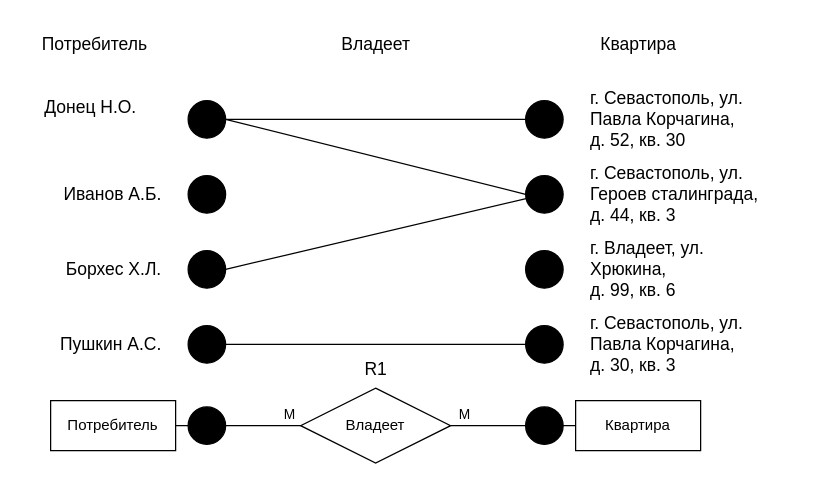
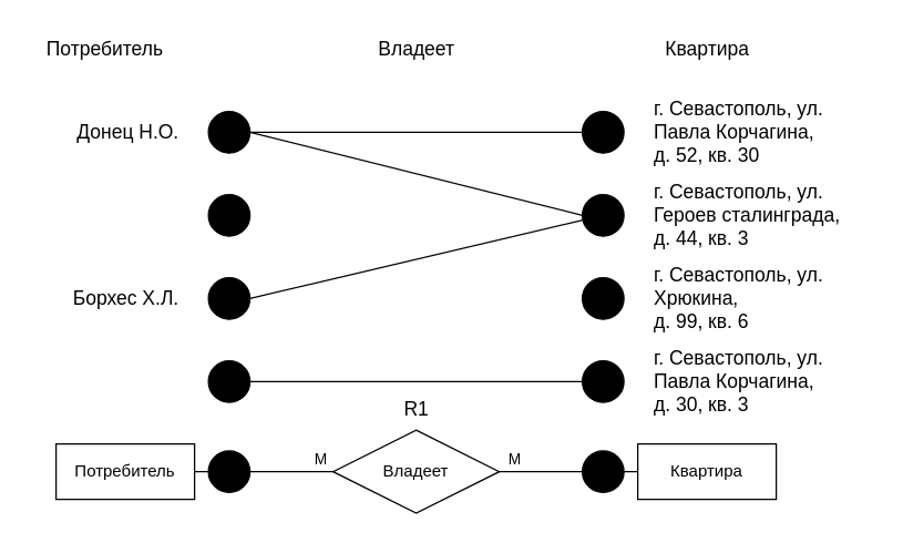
- <mxCell id="28" value="&lt;font style=&quot;font-size: 14px;&quot;&gt;Донец Н.О.&lt;/font&gt;" style="text;html=1;align=right;verticalAlign=middle;resizable=0;points=[];autosize=1;strokeColor=none;fillColor=none;" parent="1" vertex="1"><mxGeometry x="10" y="70" width="100" height="30" as="geometry" /></mxCell>
+ <mxCell id="28" value="&lt;font style=&quot;font-size: 14px;&quot;&gt;Донец Н.О.&lt;/font&gt;" style="text;html=1;align=right;verticalAlign=middle;resizable=0;points=[];autosize=1;strokeColor=none;fillColor=none;" parent="1" vertex="1"><mxGeometry x="30" y="80" width="100" height="30" as="geometry" /></mxCell>
- <mxCell id="29" value="&lt;span style=&quot;font-size: 14px;&quot;&gt;Иванов А.Б.&lt;/span&gt;" style="text;html=1;align=right;verticalAlign=middle;resizable=0;points=[];autosize=1;strokeColor=none;fillColor=none;" parent="1" vertex="1"><mxGeometry x="30" y="140" width="100" height="30" as="geometry" /></mxCell>
- <mxCell id="34" value="&lt;font style=&quot;font-size: 14px;&quot;&gt;&lt;font style=&quot;border-color: var(--border-color); font-size: 14px;&quot;&gt;г. Владеет, ул.&lt;/font&gt;&lt;br style=&quot;border-color: var(--border-color);&quot;&gt;Хрюкина,&lt;br style=&quot;border-color: var(--border-color);&quot;&gt;&lt;span style=&quot;border-color: var(--border-color);&quot;&gt;д. 99, кв. 6&lt;/span&gt;&lt;/font&gt;" style="text;html=1;align=left;verticalAlign=middle;resizable=0;points=[];autosize=1;strokeColor=none;fillColor=none;" parent="1" vertex="1"><mxGeometry x="470" y="185" width="150" height="60" as="geometry" /></mxCell>
+ <mxCell id="34" value="&lt;font style=&quot;font-size: 14px;&quot;&gt;&lt;font style=&quot;border-color: var(--border-color); font-size: 14px;&quot;&gt;г. Севастополь, ул.&lt;/font&gt;&lt;br style=&quot;border-color: var(--border-color);&quot;&gt;Хрюкина,&lt;br style=&quot;border-color: var(--border-color);&quot;&gt;&lt;span style=&quot;border-color: var(--border-color);&quot;&gt;д. 99, кв. 6&lt;/span&gt;&lt;/font&gt;" style="text;html=1;align=left;verticalAlign=middle;resizable=0;points=[];autosize=1;strokeColor=none;fillColor=none;" parent="1" vertex="1"><mxGeometry x="470" y="185" width="150" height="60" as="geometry" /></mxCell>
- <mxCell id="31" value="&lt;font style=&quot;font-size: 14px;&quot;&gt;Пушкин А.С.&lt;/font&gt;" style="text;html=1;align=right;verticalAlign=middle;resizable=0;points=[];autosize=1;strokeColor=none;fillColor=none;" parent="1" vertex="1"><mxGeometry x="30" y="260" width="100" height="30" as="geometry" /></mxCell>
